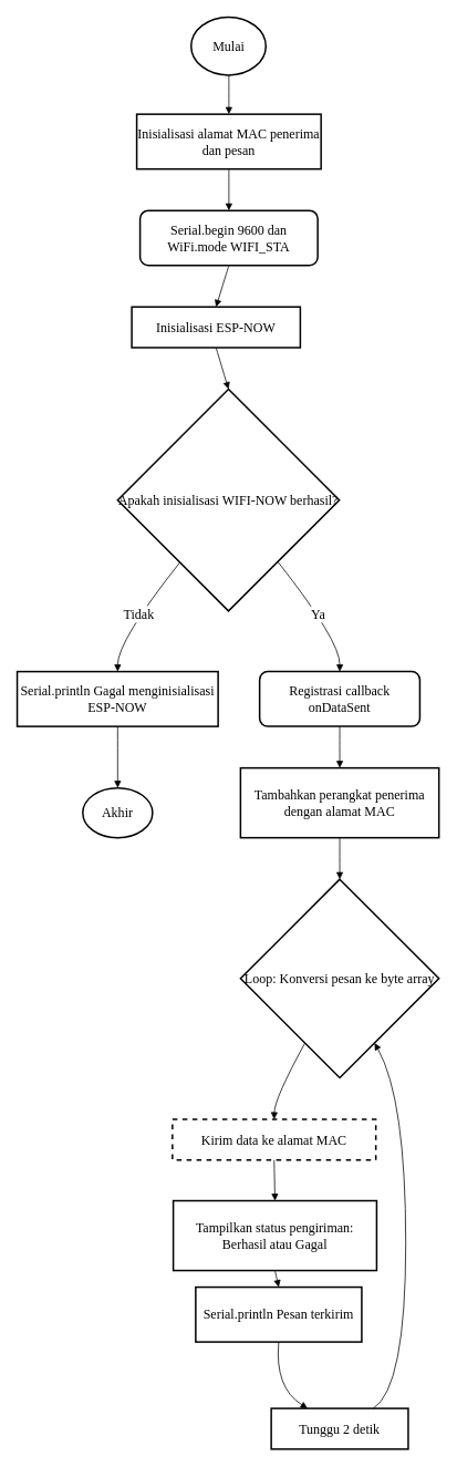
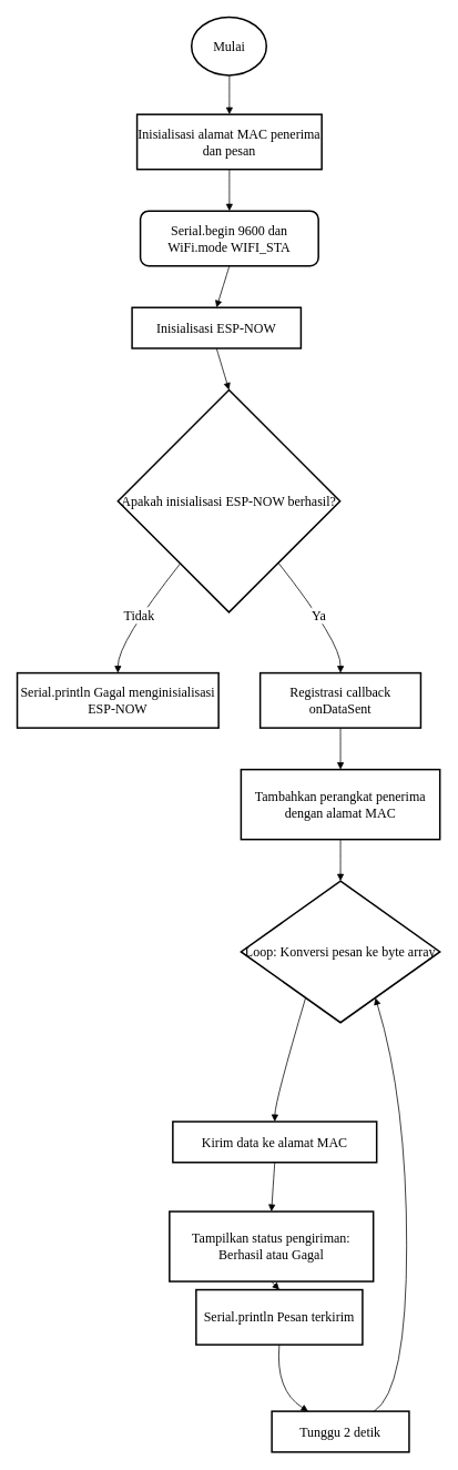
- <mxCell id="5" value="Apakah inisialisasi WIFI-NOW berhasil?" style="rhombus;strokeWidth=2;whiteSpace=wrap;fontFamily=Comic Sans MS;fontSize=16;" vertex="1" parent="1"><mxGeometry x="141" y="468" width="267" height="267" as="geometry" /></mxCell>
+ <mxCell id="5" value="Apakah inisialisasi ESP-NOW berhasil?" style="rhombus;strokeWidth=2;whiteSpace=wrap;fontFamily=Comic Sans MS;fontSize=16;" vertex="1" parent="1"><mxGeometry x="141" y="468" width="267" height="267" as="geometry" /></mxCell>
- <mxCell id="7" value="Registrasi callback onDataSent" style="whiteSpace=wrap;strokeWidth=2;fontFamily=Comic Sans MS;fontSize=16;rounded=1;" vertex="1" parent="1"><mxGeometry x="312" y="808" width="193" height="66" as="geometry" /></mxCell>
+ <mxCell id="7" value="Registrasi callback onDataSent" style="whiteSpace=wrap;strokeWidth=2;fontFamily=Comic Sans MS;fontSize=16;" vertex="1" parent="1"><mxGeometry x="312" y="808" width="193" height="66" as="geometry" /></mxCell>
- <mxCell id="19" value="" style="curved=1;startArrow=none;endArrow=block;exitX=0.5;exitY=1;entryX=0.5;entryY=0;rounded=0;fontFamily=Comic Sans MS;fontSize=16;entryDx=0;entryDy=0;" edge="1" parent="1" source="6" target="28"><mxGeometry relative="1" as="geometry"><Array as="points" /><mxPoint x="141" y="942" as="targetPoint" /></mxGeometry></mxCell>
- <mxCell id="28" value="&lt;font face=&quot;Comic Sans MS&quot;&gt;&lt;span style=&quot;font-size: 16px;&quot;&gt;Akhir&lt;/span&gt;&lt;/font&gt;" style="ellipse;whiteSpace=wrap;html=1;strokeWidth=2;" vertex="1" parent="1"><mxGeometry x="99" y="948" width="84" height="60" as="geometry" /></mxCell>
- <mxCell id="9" value="Loop: Konversi pesan ke byte array" style="rhombus;strokeWidth=2;whiteSpace=wrap;fontFamily=Comic Sans MS;fontSize=16;" vertex="1" parent="1"><mxGeometry x="289" y="1058" width="239" height="239" as="geometry" /></mxCell>
+ <mxCell id="9" value="Loop: Konversi pesan ke byte array" style="rhombus;strokeWidth=2;whiteSpace=wrap;fontFamily=Comic Sans MS;fontSize=16;" vertex="1" parent="1"><mxGeometry x="289" y="1058" width="239" height="170" as="geometry" /></mxCell>
- <mxCell id="10" value="Kirim data ke alamat MAC" style="whiteSpace=wrap;strokeWidth=2;fontFamily=Comic Sans MS;fontSize=16;dashed=1;" vertex="1" parent="1"><mxGeometry x="207" y="1347" width="245" height="49" as="geometry" /></mxCell>
+ <mxCell id="10" value="Kirim data ke alamat MAC" style="whiteSpace=wrap;strokeWidth=2;fontFamily=Comic Sans MS;fontSize=16;" vertex="1" parent="1"><mxGeometry x="207" y="1347" width="245" height="49" as="geometry" /></mxCell>
- <mxCell id="11" value="Tampilkan status pengiriman: Berhasil atau Gagal" style="whiteSpace=wrap;strokeWidth=2;fontFamily=Comic Sans MS;fontSize=16;" vertex="1" parent="1"><mxGeometry x="208" y="1445" width="245" height="84" as="geometry" /></mxCell>
+ <mxCell id="11" value="Tampilkan status pengiriman: Berhasil atau Gagal" style="whiteSpace=wrap;strokeWidth=2;fontFamily=Comic Sans MS;fontSize=16;" vertex="1" parent="1"><mxGeometry x="203" y="1455" width="245" height="84" as="geometry" /></mxCell>
